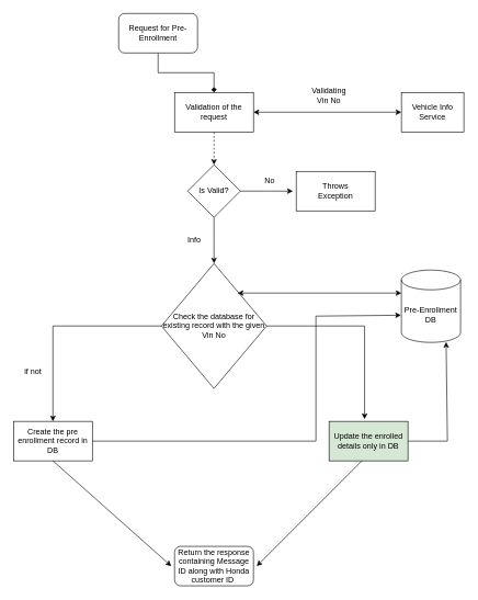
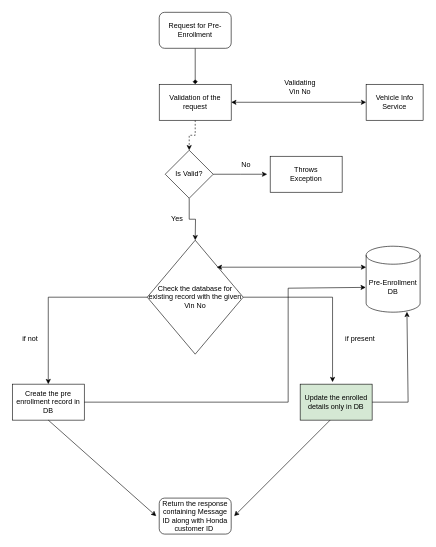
- <mxCell id="3" value="Request for Pre-Enrollment" style="rounded=1;whiteSpace=wrap;html=1;labelBackgroundColor=none;" vertex="1" parent="1"><mxGeometry x="180" y="20" width="120" height="60" as="geometry" /></mxCell>
+ <mxCell id="3" value="Request for Pre-Enrollment" style="rounded=1;whiteSpace=wrap;html=1;labelBackgroundColor=none;" vertex="1" parent="1"><mxGeometry x="265" y="20" width="120" height="60" as="geometry" /></mxCell>
- <mxCell id="8" value="Is Valid?" style="rhombus;whiteSpace=wrap;html=1;labelBackgroundColor=none;" vertex="1" parent="1"><mxGeometry x="285" y="250" width="80" height="80" as="geometry" /></mxCell>
+ <mxCell id="8" value="Is Valid?" style="rhombus;whiteSpace=wrap;html=1;labelBackgroundColor=none;" vertex="1" parent="1"><mxGeometry x="275" y="250" width="80" height="80" as="geometry" /></mxCell>
- <mxCell id="11" value="Info" style="text;html=1;align=center;verticalAlign=middle;whiteSpace=wrap;rounded=0;labelBackgroundColor=none;" vertex="1" parent="1"><mxGeometry x="265" y="350" width="60" height="30" as="geometry" /></mxCell>
+ <mxCell id="11" value="Yes" style="text;html=1;align=center;verticalAlign=middle;whiteSpace=wrap;rounded=0;labelBackgroundColor=none;" vertex="1" parent="1"><mxGeometry x="265" y="350" width="60" height="30" as="geometry" /></mxCell>
+ <mxCell id="18" value="if present" style="text;html=1;align=center;verticalAlign=middle;whiteSpace=wrap;rounded=0;labelBackgroundColor=none;" vertex="1" parent="1"><mxGeometry x="570" y="550" width="60" height="30" as="geometry" /></mxCell>
